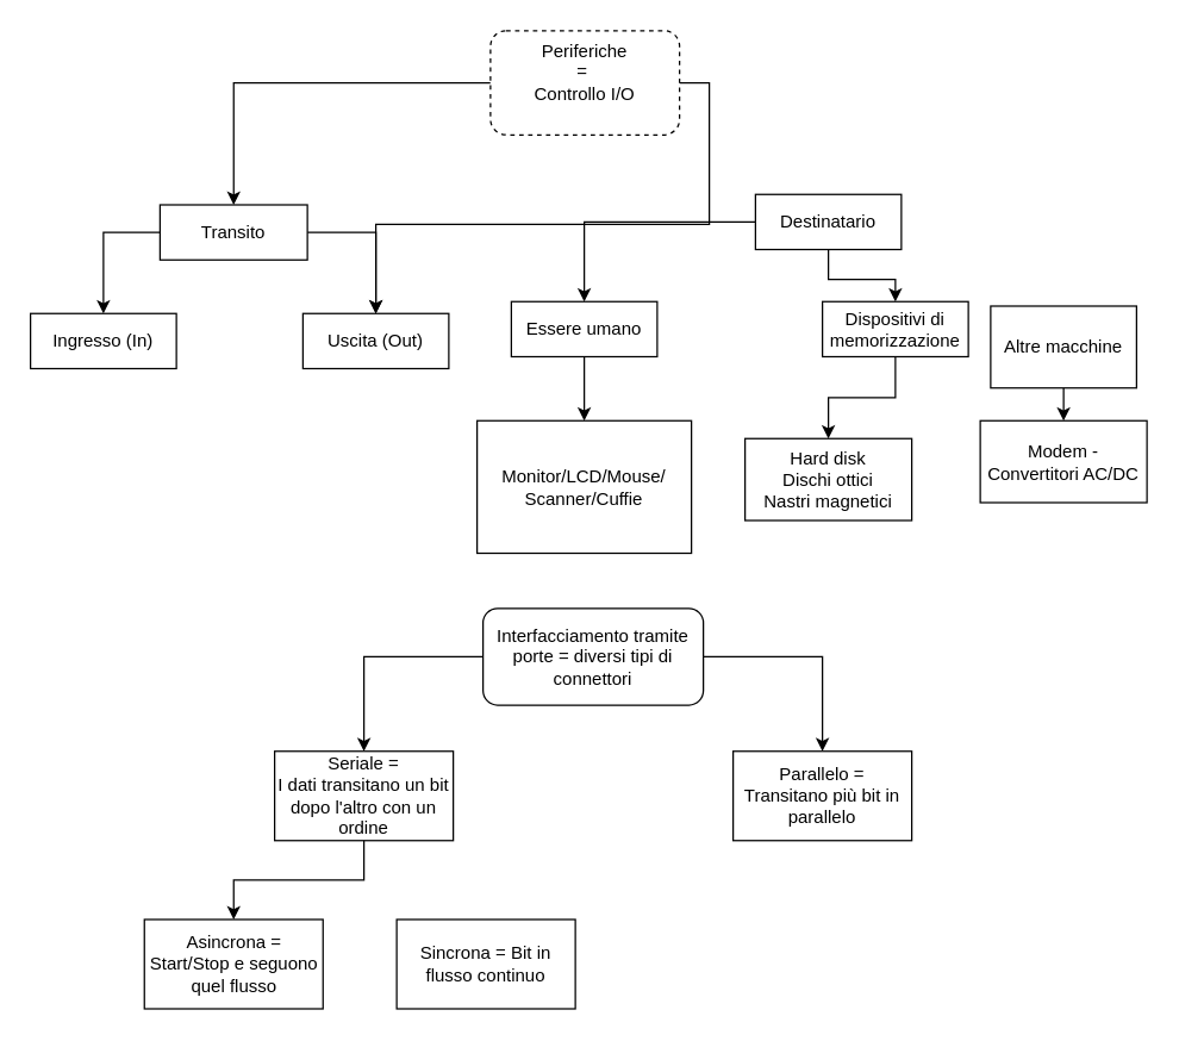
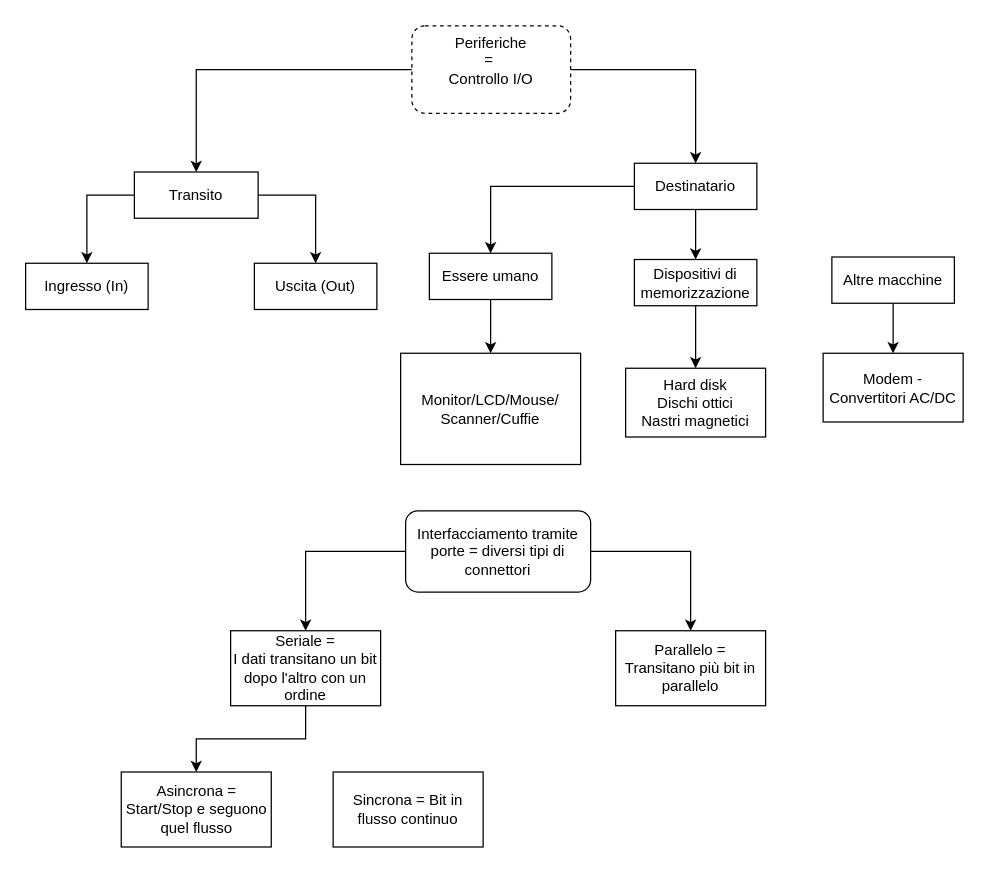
- <mxCell id="3" style="edgeStyle=orthogonalEdgeStyle;rounded=0;orthogonalLoop=1;jettySize=auto;html=1;exitX=1;exitY=0.5;exitDx=0;exitDy=0;" edge="1" parent="1" source="4" target="14"><mxGeometry relative="1" as="geometry" /></mxCell>
+ <mxCell id="3" style="edgeStyle=orthogonalEdgeStyle;rounded=0;orthogonalLoop=1;jettySize=auto;html=1;exitX=1;exitY=0.5;exitDx=0;exitDy=0;" edge="1" parent="1" source="4" target="10"><mxGeometry relative="1" as="geometry" /></mxCell>
- <mxCell id="19" value="Dispositivi di memorizzazione" style="rounded=0;whiteSpace=wrap;html=1;" vertex="1" parent="1"><mxGeometry x="552" y="202" width="98" height="37" as="geometry" /></mxCell>
+ <mxCell id="19" value="Dispositivi di memorizzazione" style="rounded=0;whiteSpace=wrap;html=1;" vertex="1" parent="1"><mxGeometry x="507" y="207" width="98" height="37" as="geometry" /></mxCell>
- <mxCell id="13" value="Altre macchine" style="rounded=0;whiteSpace=wrap;html=1;" vertex="1" parent="1"><mxGeometry x="665" y="205" width="98" height="55" as="geometry" /></mxCell>
+ <mxCell id="13" value="Altre macchine" style="rounded=0;whiteSpace=wrap;html=1;" vertex="1" parent="1"><mxGeometry x="665" y="205" width="98" height="37" as="geometry" /></mxCell>
